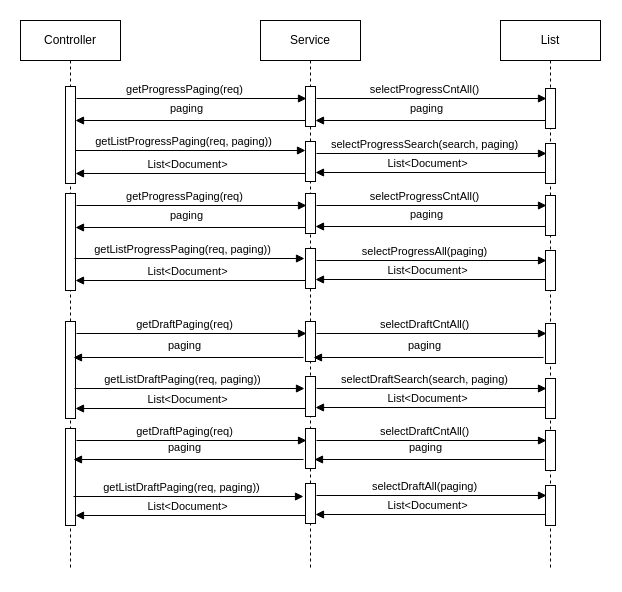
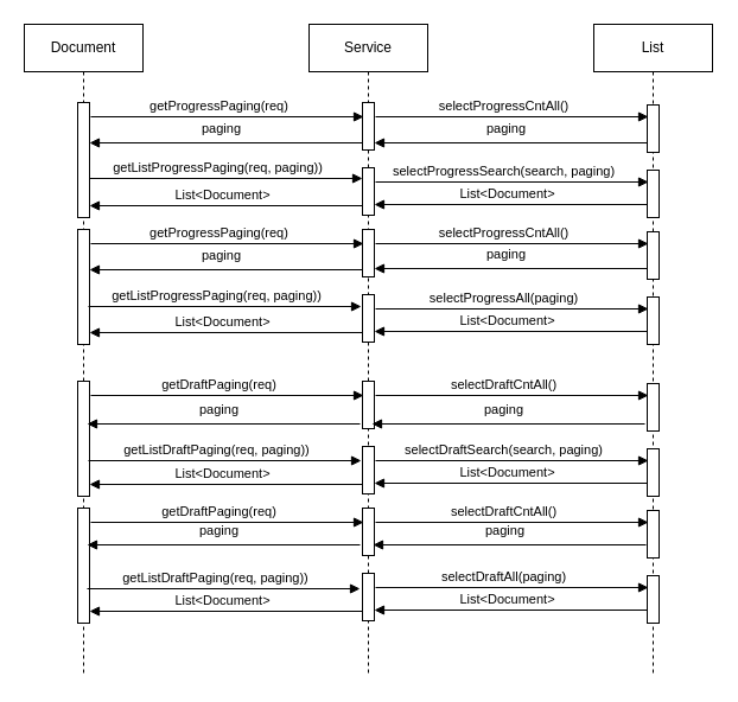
- <mxCell id="2" value="Controller" style="shape=umlLifeline;perimeter=lifelinePerimeter;whiteSpace=wrap;html=1;container=1;collapsible=0;recursiveResize=0;outlineConnect=0;" parent="1" vertex="1"><mxGeometry x="20" y="20" width="100" height="550" as="geometry" /></mxCell>
+ <mxCell id="2" value="Document" style="shape=umlLifeline;perimeter=lifelinePerimeter;whiteSpace=wrap;html=1;container=1;collapsible=0;recursiveResize=0;outlineConnect=0;" parent="1" vertex="1"><mxGeometry x="20" y="20" width="100" height="550" as="geometry" /></mxCell>
